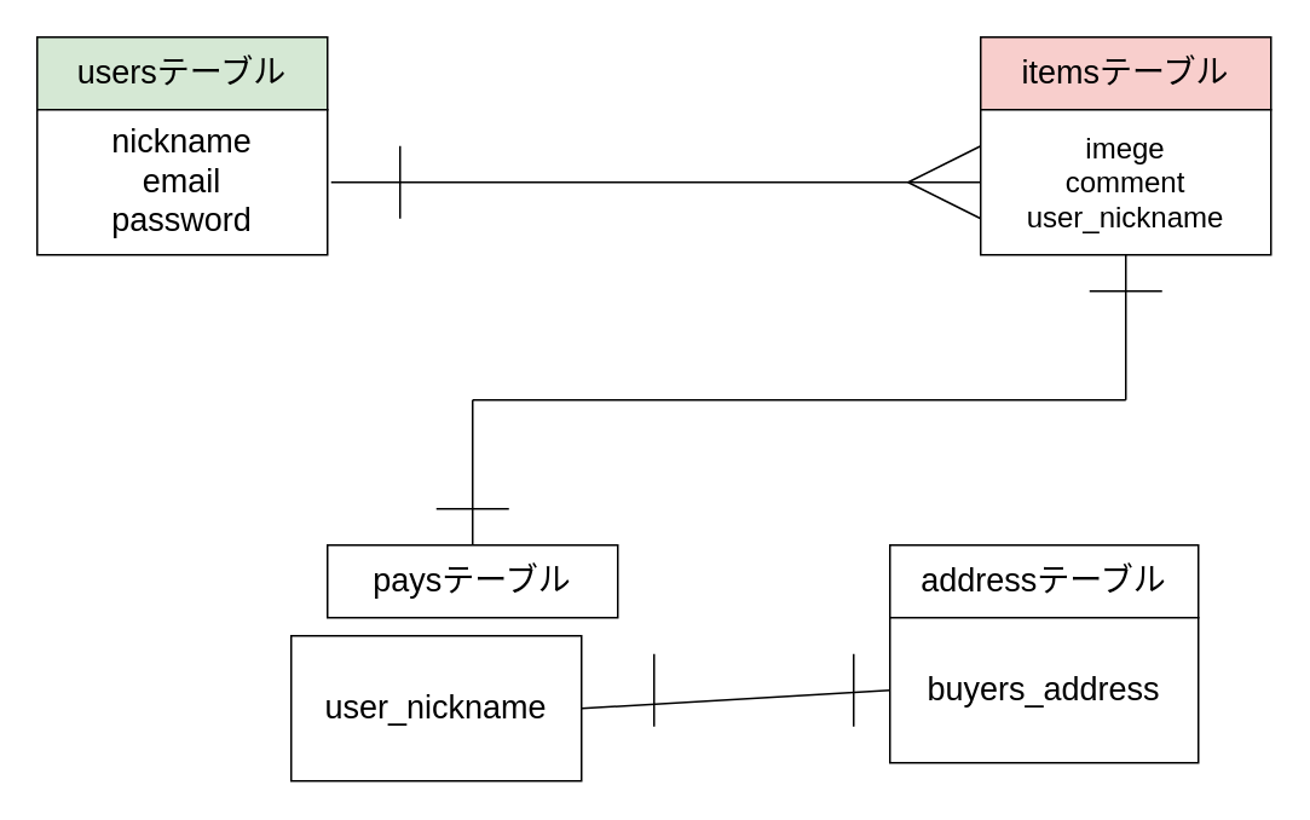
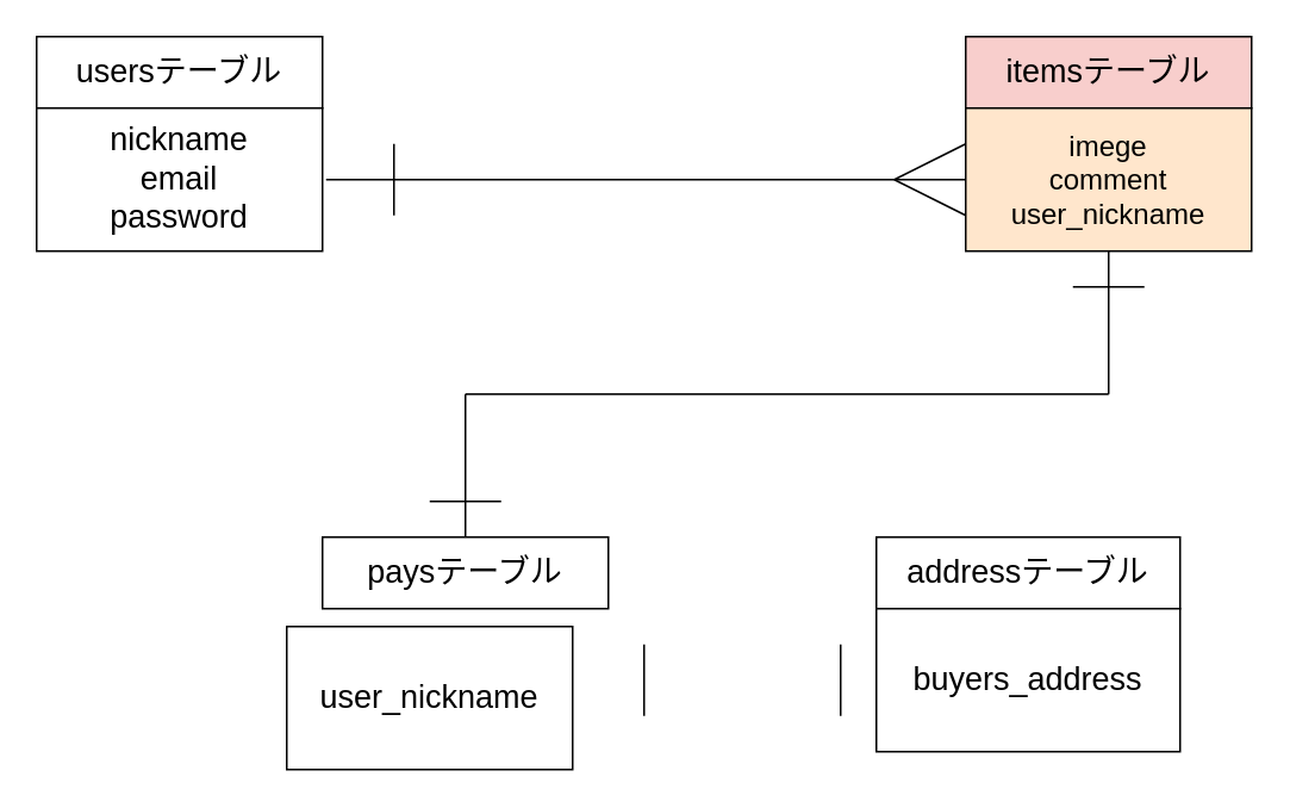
- <mxCell id="2" value="&lt;font style=&quot;font-size: 18px&quot;&gt;usersテーブル&lt;/font&gt;" style="rounded=0;whiteSpace=wrap;html=1;fillColor=#d5e8d4;" vertex="1" parent="1"><mxGeometry x="20" y="20" width="160" height="40" as="geometry" /></mxCell>
+ <mxCell id="2" value="&lt;font style=&quot;font-size: 18px&quot;&gt;usersテーブル&lt;/font&gt;" style="rounded=0;whiteSpace=wrap;html=1;" vertex="1" parent="1"><mxGeometry x="20" y="20" width="160" height="40" as="geometry" /></mxCell>
- <mxCell id="5" value="&lt;font size=&quot;3&quot;&gt;imege&lt;br&gt;comment&lt;br&gt;user_nickname&lt;br&gt;&lt;/font&gt;" style="rounded=0;whiteSpace=wrap;html=1;" vertex="1" parent="1"><mxGeometry x="540" y="60" width="160" height="80" as="geometry" /></mxCell>
+ <mxCell id="5" value="&lt;font size=&quot;3&quot;&gt;imege&lt;br&gt;comment&lt;br&gt;user_nickname&lt;br&gt;&lt;/font&gt;" style="rounded=0;whiteSpace=wrap;html=1;fillColor=#ffe6cc;" vertex="1" parent="1"><mxGeometry x="540" y="60" width="160" height="80" as="geometry" /></mxCell>
- <mxCell id="19" value="" style="endArrow=none;html=1;exitX=1;exitY=0.5;exitDx=0;exitDy=0;entryX=0;entryY=0.5;entryDx=0;entryDy=0;" edge="1" parent="1" source="7" target="9"><mxGeometry width="50" height="50" relative="1" as="geometry"><mxPoint x="350" y="380" as="sourcePoint" /><mxPoint x="480" y="200" as="targetPoint" /></mxGeometry></mxCell>
